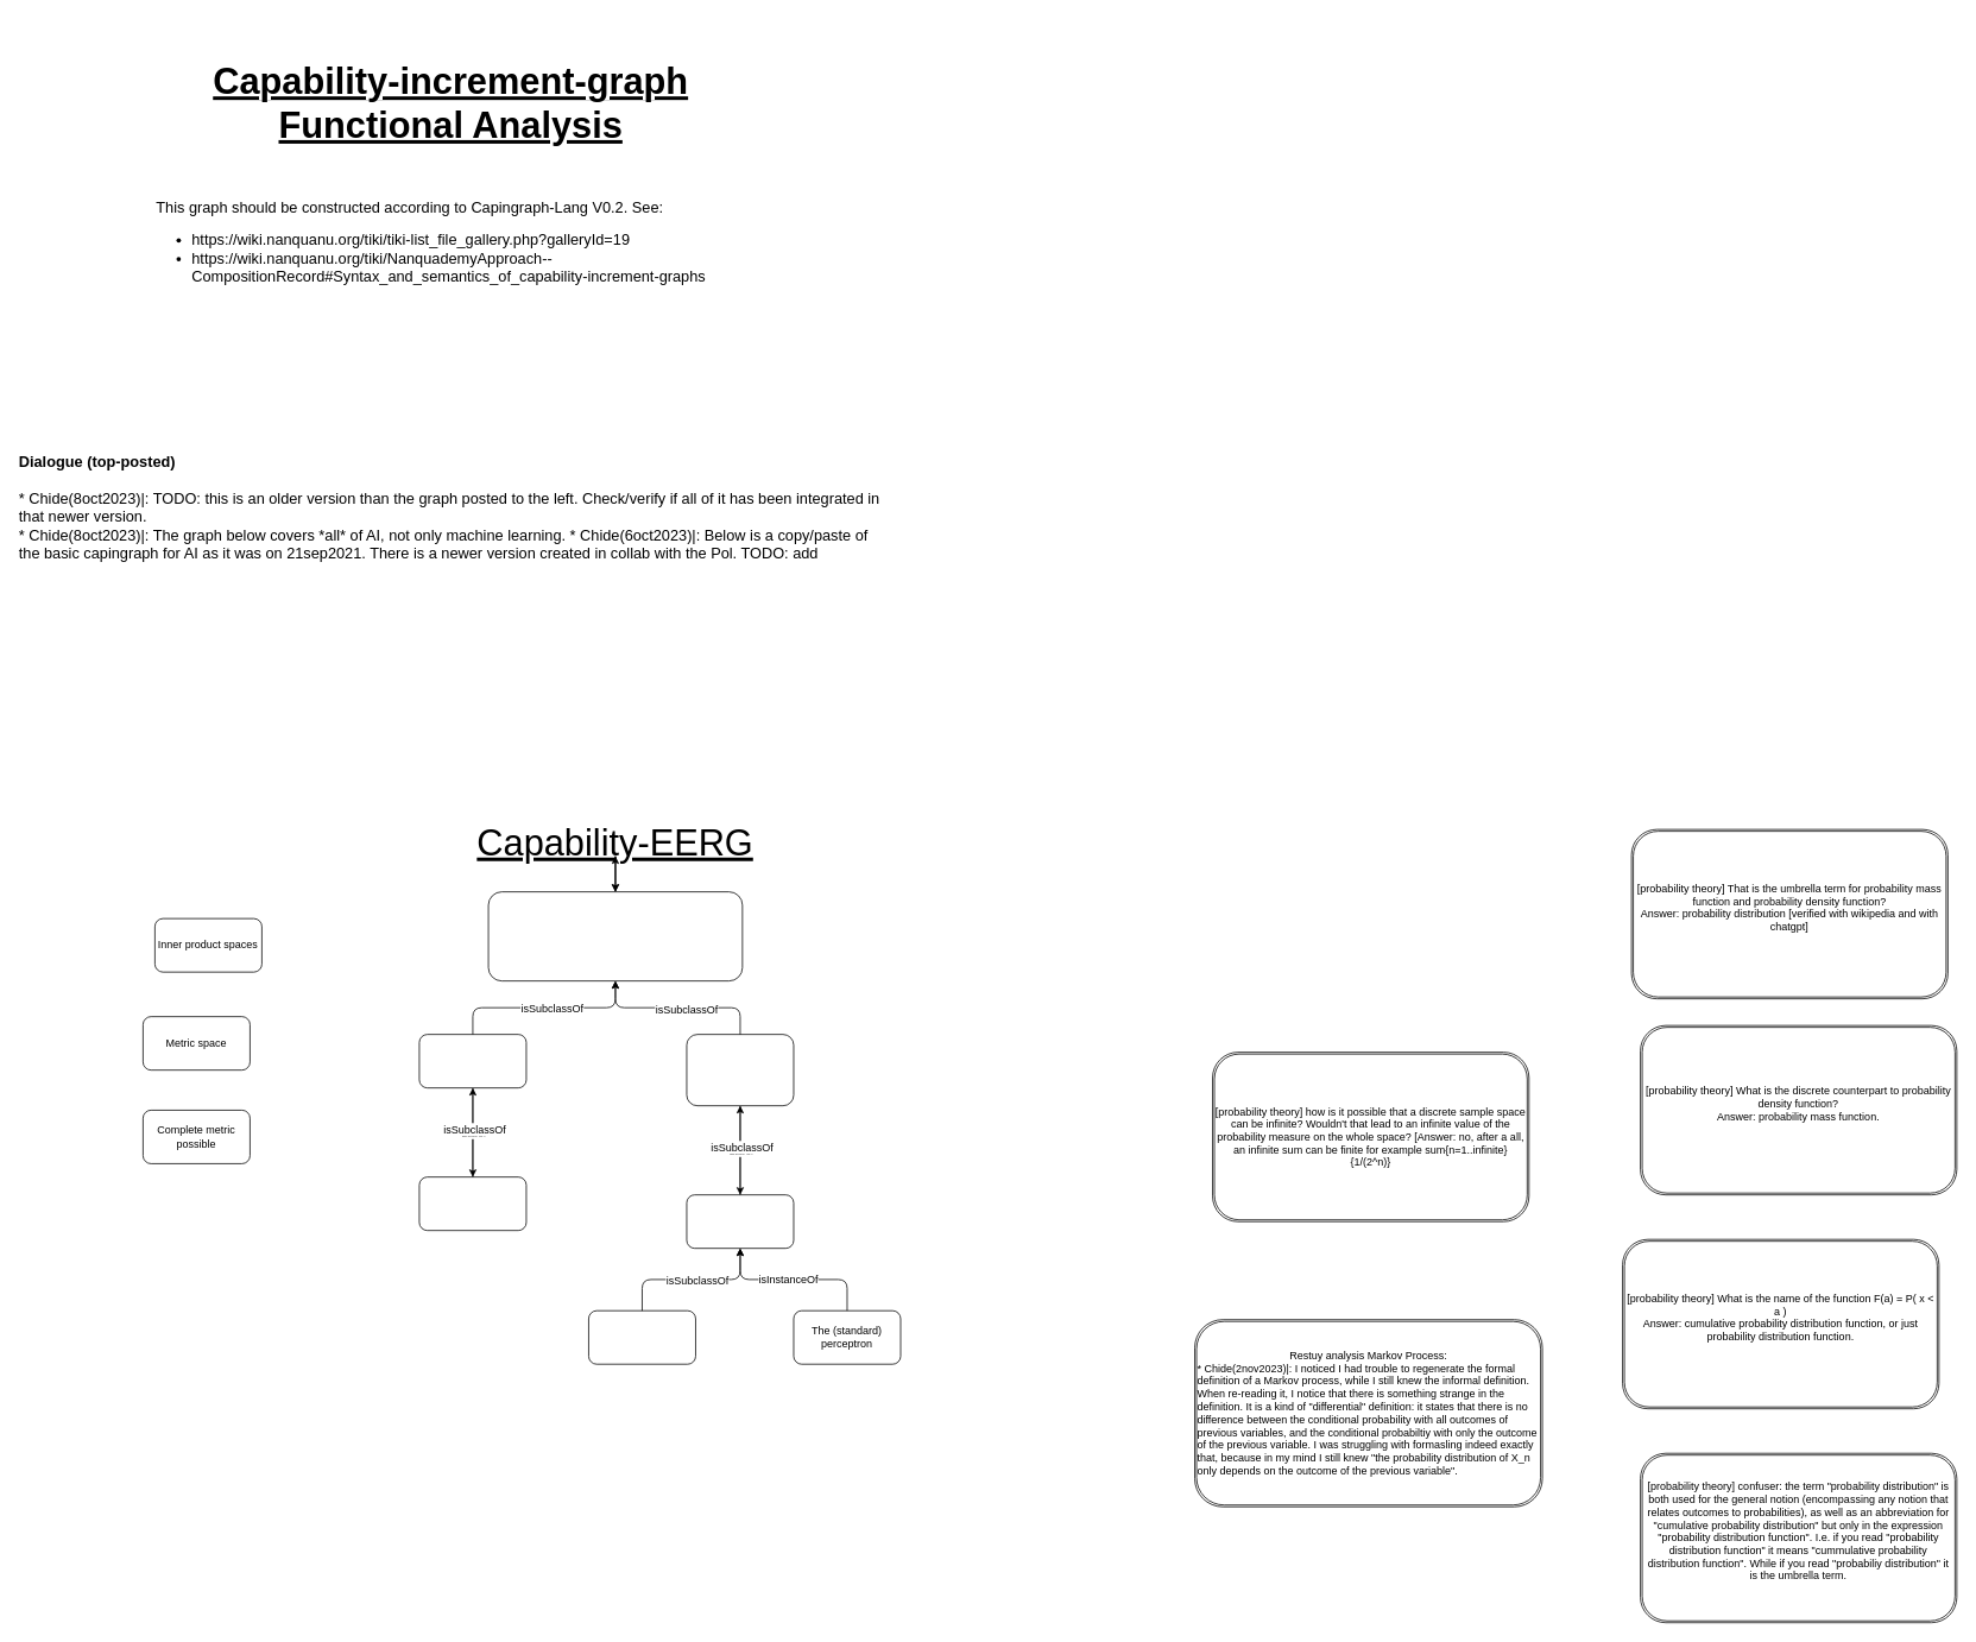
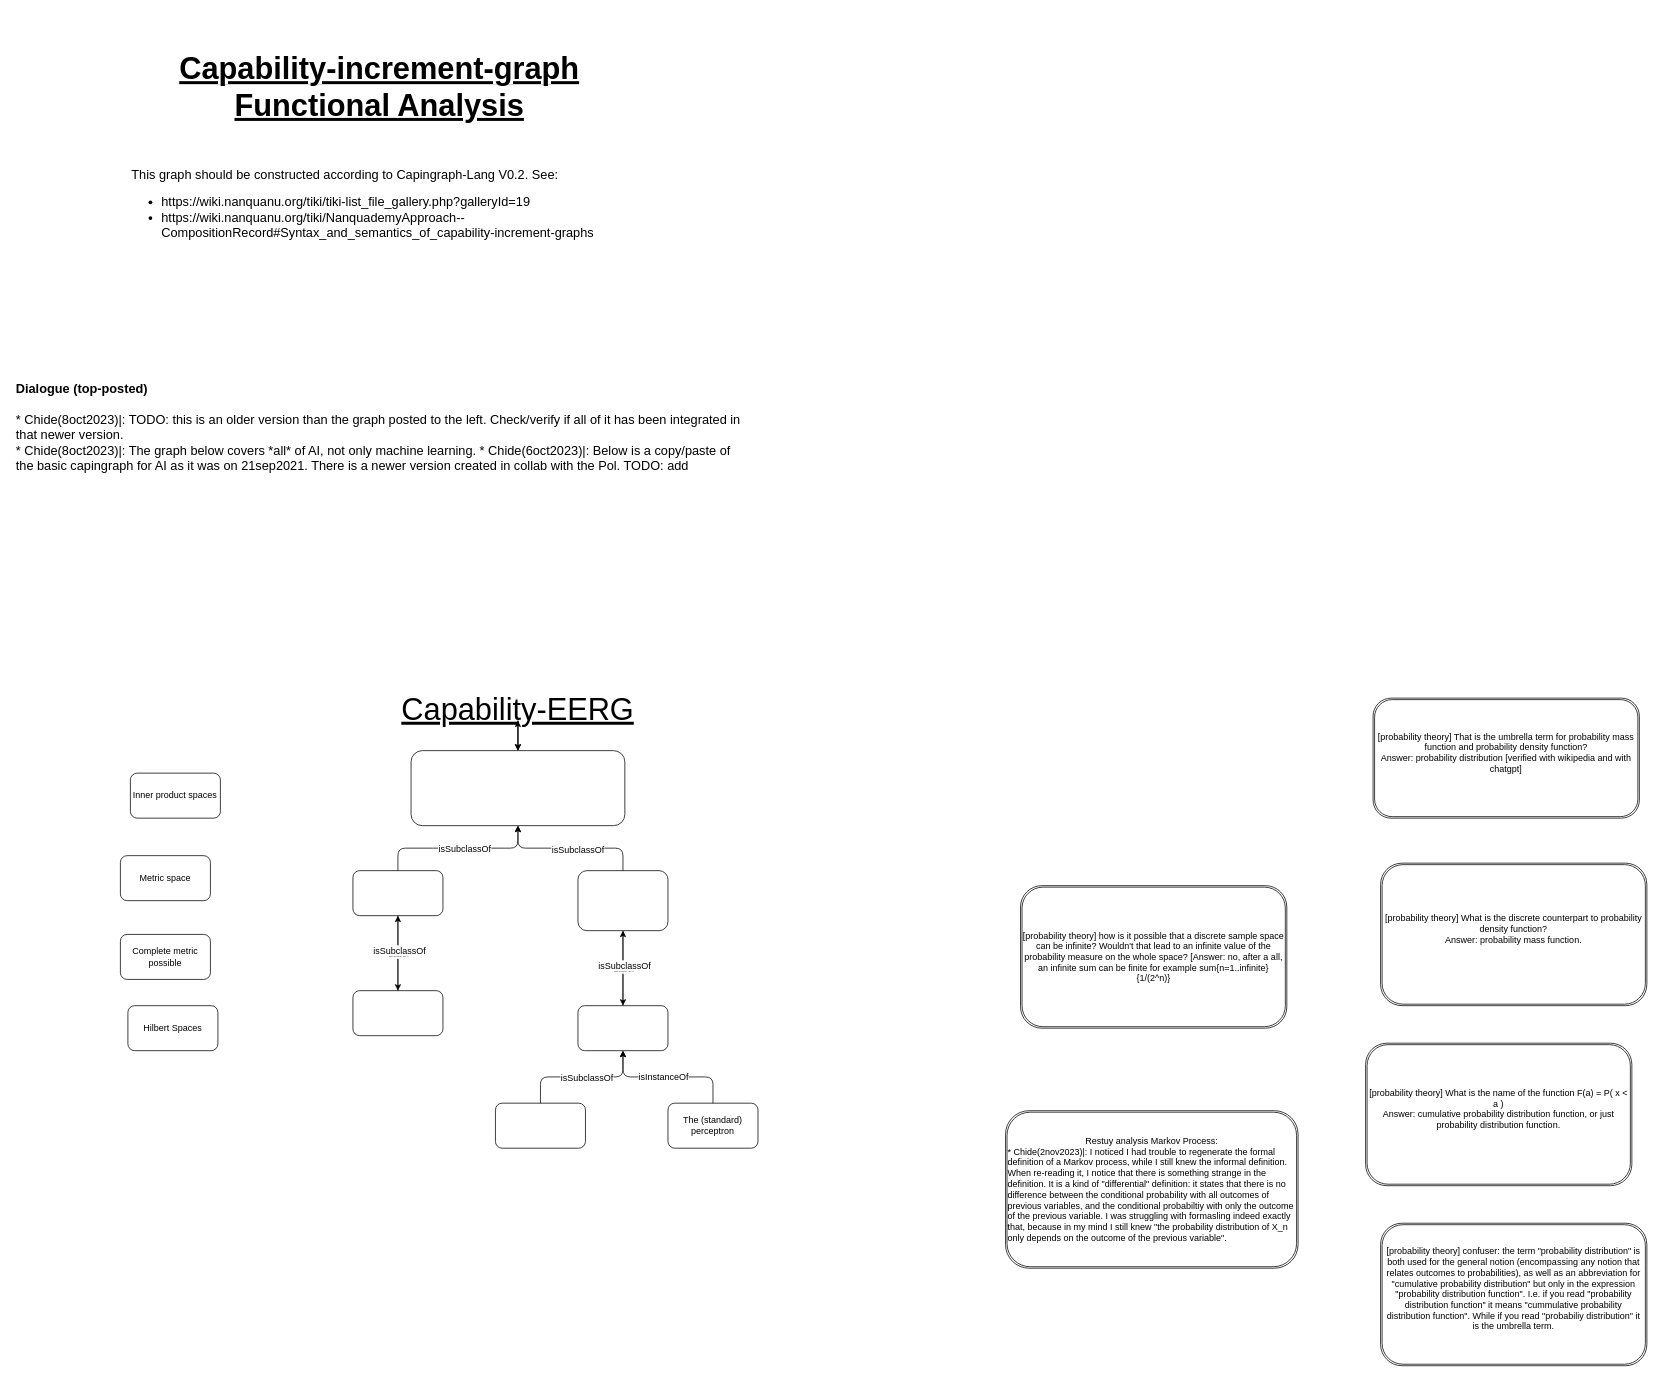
- <mxCell id="3" value="&lt;div&gt;[probability theory] That is the umbrella term for probability mass function and probability density function?&lt;/div&gt;&lt;div&gt;Answer: probability distribution [verified with wikipedia and with chatgpt]&lt;/div&gt;&lt;div&gt;&lt;br&gt;&lt;/div&gt;" style="shape=ext;double=1;rounded=1;whiteSpace=wrap;html=1;" parent="1" vertex="1"><mxGeometry x="1830" y="930" width="355" height="190" as="geometry" /></mxCell>
+ <mxCell id="3" value="&lt;div&gt;[probability theory] That is the umbrella term for probability mass function and probability density function?&lt;/div&gt;&lt;div&gt;Answer: probability distribution [verified with wikipedia and with chatgpt]&lt;/div&gt;&lt;div&gt;&lt;br&gt;&lt;/div&gt;" style="shape=ext;double=1;rounded=1;whiteSpace=wrap;html=1;" parent="1" vertex="1"><mxGeometry x="1830" y="930" width="355" height="160" as="geometry" /></mxCell>
+ <mxCell id="44" value="Hilbert Spaces" style="rounded=1;whiteSpace=wrap;html=1;fontSize=12;" vertex="1" parent="1"><mxGeometry x="170" y="1340" width="120" height="60" as="geometry" /></mxCell>
